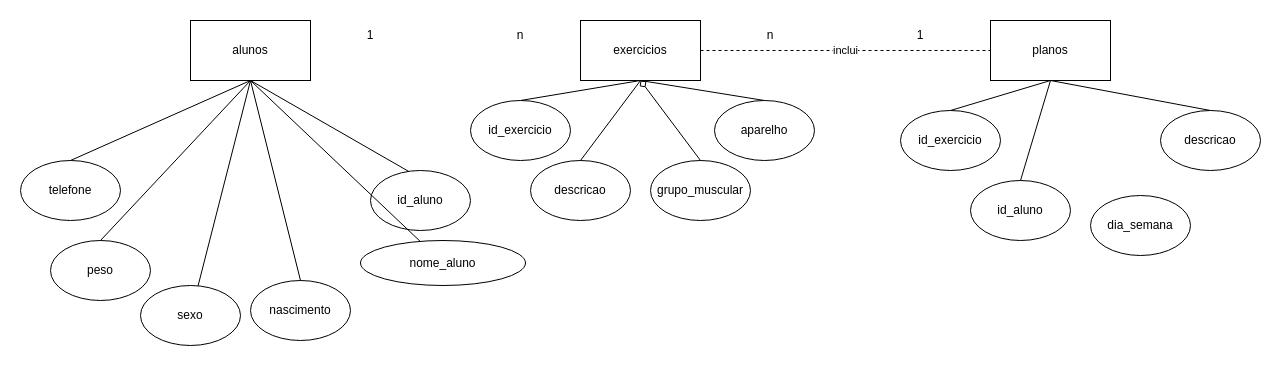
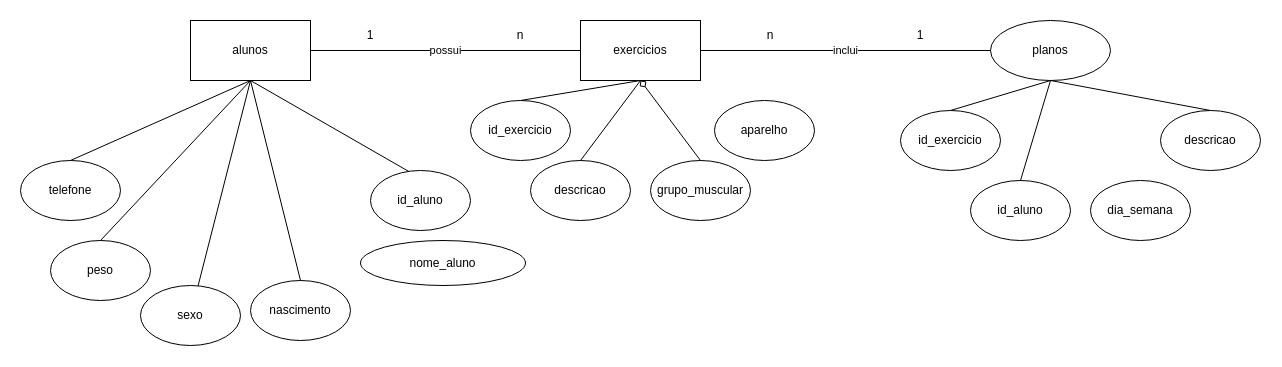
+ <mxCell id="2" value="possui" style="edgeStyle=orthogonalEdgeStyle;rounded=0;orthogonalLoop=1;jettySize=auto;html=1;endArrow=none;endFill=0;" edge="1" parent="1" source="3" target="5"><mxGeometry relative="1" as="geometry" /></mxCell>
- <mxCell id="4" value="inclui" style="edgeStyle=orthogonalEdgeStyle;rounded=0;orthogonalLoop=1;jettySize=auto;html=1;endArrow=none;endFill=0;dashed=1;" edge="1" parent="1" source="5" target="6"><mxGeometry relative="1" as="geometry" /></mxCell>
+ <mxCell id="4" value="inclui" style="edgeStyle=orthogonalEdgeStyle;rounded=0;orthogonalLoop=1;jettySize=auto;html=1;endArrow=none;endFill=0;" edge="1" parent="1" source="5" target="6"><mxGeometry relative="1" as="geometry" /></mxCell>
- <mxCell id="6" value="planos" style="rounded=0;whiteSpace=wrap;html=1;" vertex="1" parent="1"><mxGeometry x="990" y="20" width="120" height="60" as="geometry" /></mxCell>
+ <mxCell id="6" value="planos" style="ellipse;whiteSpace=wrap;html=1;" vertex="1" parent="1"><mxGeometry x="990" y="20" width="120" height="60" as="geometry" /></mxCell>
- <mxCell id="27" style="rounded=0;orthogonalLoop=1;jettySize=auto;html=1;entryX=0.5;entryY=1;entryDx=0;entryDy=0;endArrow=none;endFill=0;exitX=0.5;exitY=0;exitDx=0;exitDy=0;" edge="1" parent="1" source="23" target="5"><mxGeometry relative="1" as="geometry"><mxPoint x="309" y="158" as="sourcePoint" /><mxPoint x="290" y="90" as="targetPoint" /></mxGeometry></mxCell>
- <mxCell id="15" style="rounded=0;orthogonalLoop=1;jettySize=auto;html=1;entryX=0.5;entryY=1;entryDx=0;entryDy=0;endArrow=none;endFill=0;" edge="1" parent="1" source="16" target="3"><mxGeometry relative="1" as="geometry" /></mxCell>
- <mxCell id="34" value="dia_semana" style="ellipse;whiteSpace=wrap;html=1;" vertex="1" parent="1"><mxGeometry x="1090" y="195" width="100" height="60" as="geometry" /></mxCell>
+ <mxCell id="34" value="dia_semana" style="ellipse;whiteSpace=wrap;html=1;" vertex="1" parent="1"><mxGeometry x="1090" y="180" width="100" height="60" as="geometry" /></mxCell>
